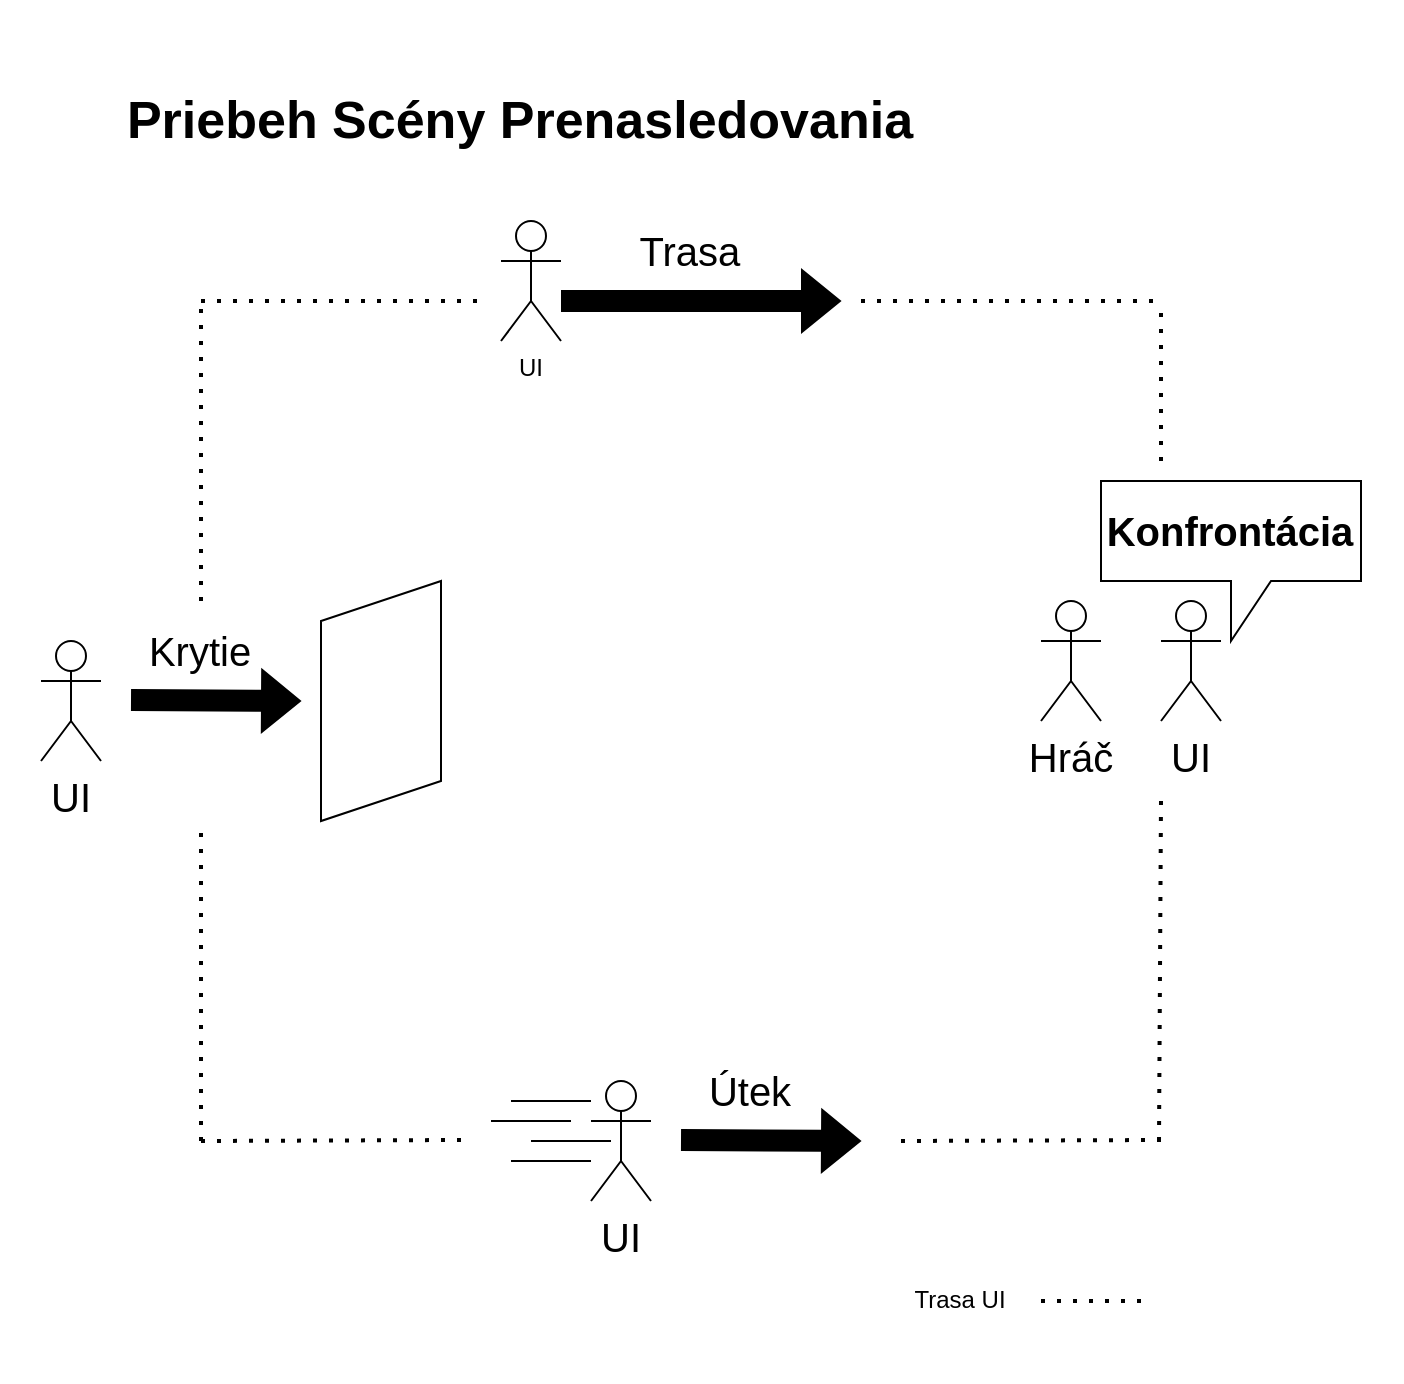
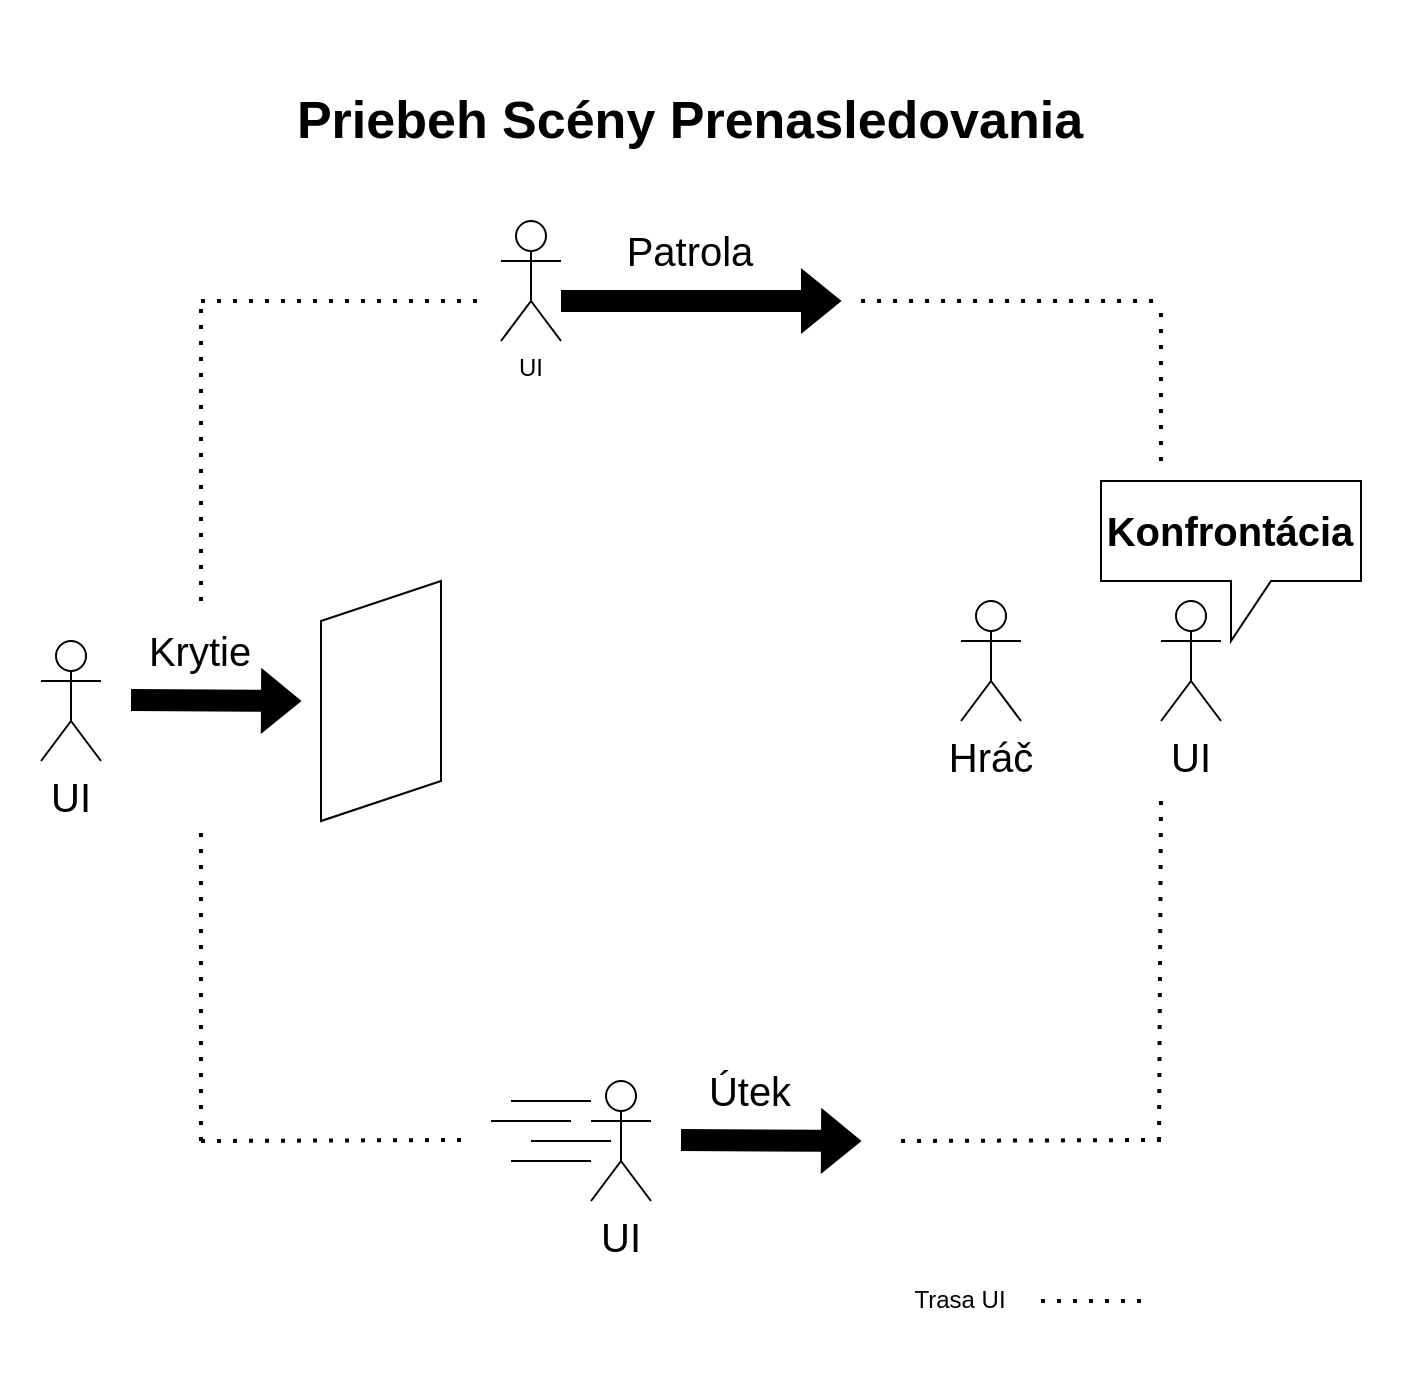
- <mxCell id="30" value="&lt;font size=&quot;1&quot; style=&quot;&quot;&gt;&lt;b style=&quot;font-size: 26px;&quot;&gt;Priebeh Scény Prenasledovania&lt;/b&gt;&lt;/font&gt;" style="text;html=1;strokeColor=none;fillColor=none;align=center;verticalAlign=middle;whiteSpace=wrap;rounded=0;fontSize=20;" vertex="1" parent="1"><mxGeometry x="55" y="20" width="410" height="80" as="geometry" /></mxCell>
+ <mxCell id="30" value="&lt;font size=&quot;1&quot; style=&quot;&quot;&gt;&lt;b style=&quot;font-size: 26px;&quot;&gt;Priebeh Scény Prenasledovania&lt;/b&gt;&lt;/font&gt;" style="text;html=1;strokeColor=none;fillColor=none;align=center;verticalAlign=middle;whiteSpace=wrap;rounded=0;fontSize=20;" vertex="1" parent="1"><mxGeometry x="140" y="20" width="410" height="80" as="geometry" /></mxCell>
- <mxCell id="29" value="Trasa" style="text;html=1;strokeColor=none;fillColor=none;align=center;verticalAlign=middle;whiteSpace=wrap;rounded=0;fontSize=20;" vertex="1" parent="1"><mxGeometry x="295" y="110" width="100" height="30" as="geometry" /></mxCell>
+ <mxCell id="29" value="Patrola" style="text;html=1;strokeColor=none;fillColor=none;align=center;verticalAlign=middle;whiteSpace=wrap;rounded=0;fontSize=20;" vertex="1" parent="1"><mxGeometry x="295" y="110" width="100" height="30" as="geometry" /></mxCell>
- <mxCell id="10" value="&lt;font style=&quot;font-size: 20px;&quot;&gt;Hráč&lt;/font&gt;" style="shape=umlActor;verticalLabelPosition=bottom;verticalAlign=top;html=1;outlineConnect=0;" vertex="1" parent="1"><mxGeometry x="520" y="300" width="30" height="60" as="geometry" /></mxCell>
+ <mxCell id="10" value="&lt;font style=&quot;font-size: 20px;&quot;&gt;Hráč&lt;/font&gt;" style="shape=umlActor;verticalLabelPosition=bottom;verticalAlign=top;html=1;outlineConnect=0;" vertex="1" parent="1"><mxGeometry x="480" y="300" width="30" height="60" as="geometry" /></mxCell>
